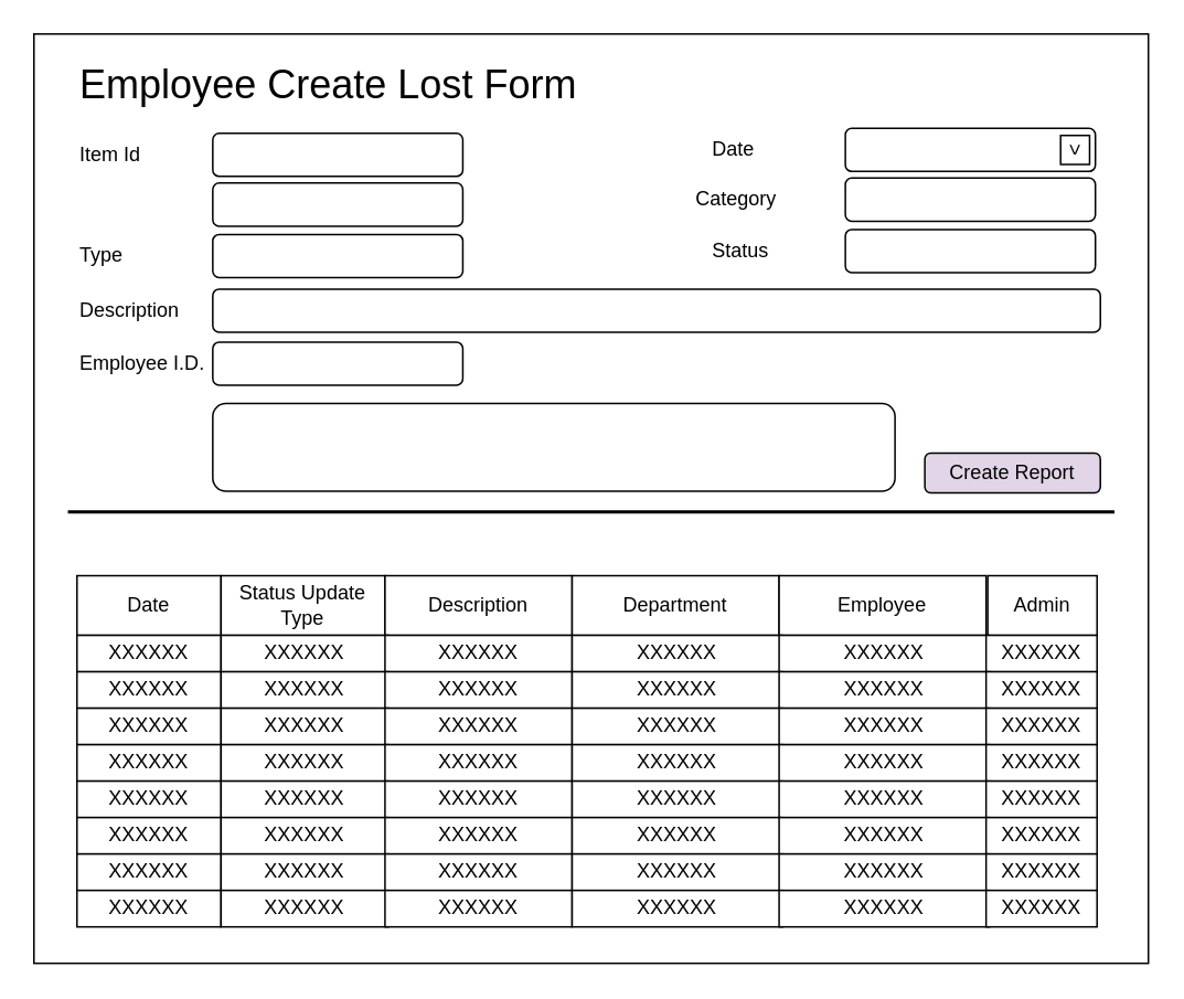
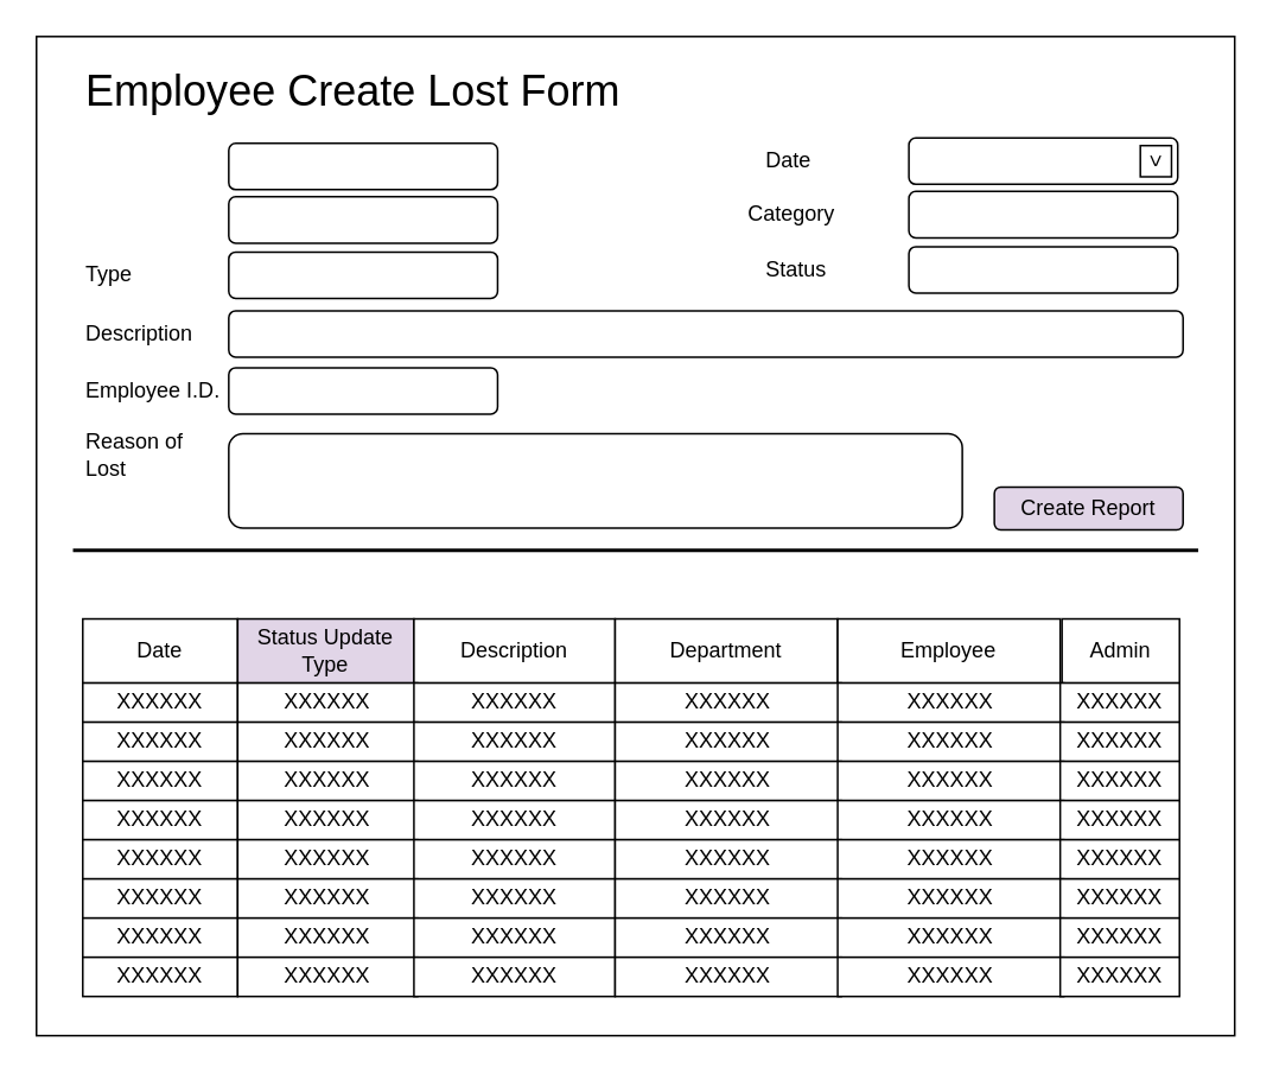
- <mxCell id="4" value="Item Id" style="text;html=1;strokeColor=none;fillColor=none;align=left;verticalAlign=middle;whiteSpace=wrap;rounded=0;" parent="1" vertex="1"><mxGeometry x="46" y="83" width="40" height="20" as="geometry" /></mxCell>
+ <mxCell id="75" value="Reason of Lost" style="text;html=1;strokeColor=none;fillColor=none;align=left;verticalAlign=middle;whiteSpace=wrap;rounded=0;" parent="1" vertex="1"><mxGeometry x="46" y="240.5" width="74" height="28" as="geometry" /></mxCell>
- <mxCell id="21" value="Status Update Type" style="rounded=0;whiteSpace=wrap;html=1;" parent="1" vertex="1"><mxGeometry x="133" y="347" width="99" height="36" as="geometry" /></mxCell>
+ <mxCell id="21" value="Status Update Type" style="rounded=0;whiteSpace=wrap;html=1;fillColor=#e1d5e7;" parent="1" vertex="1"><mxGeometry x="133" y="347" width="99" height="36" as="geometry" /></mxCell>
